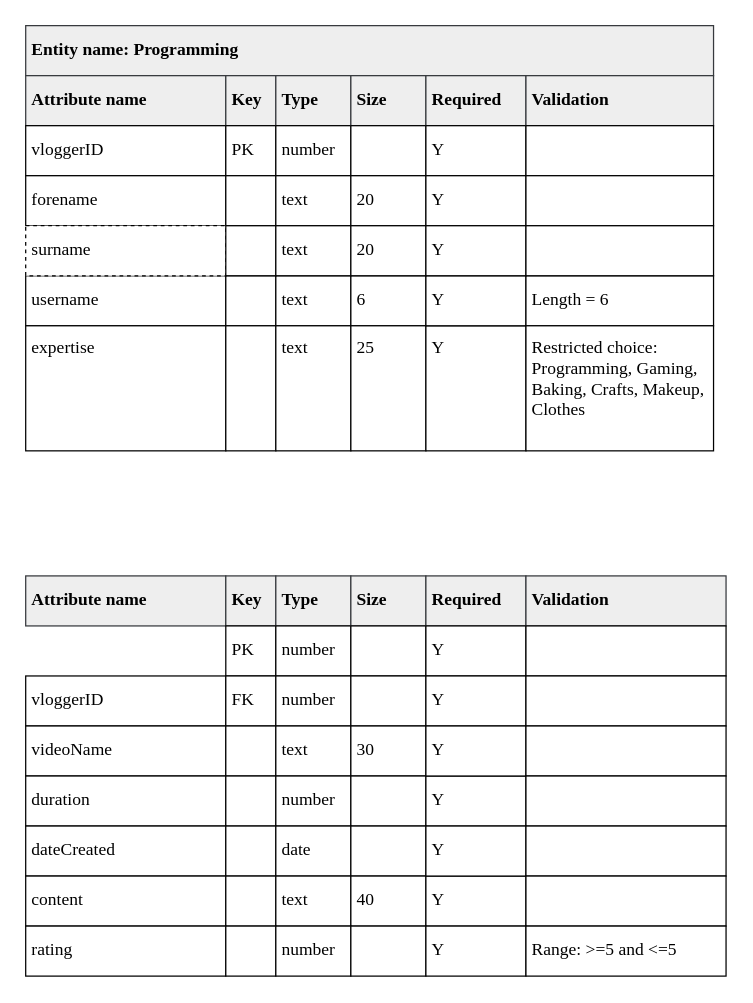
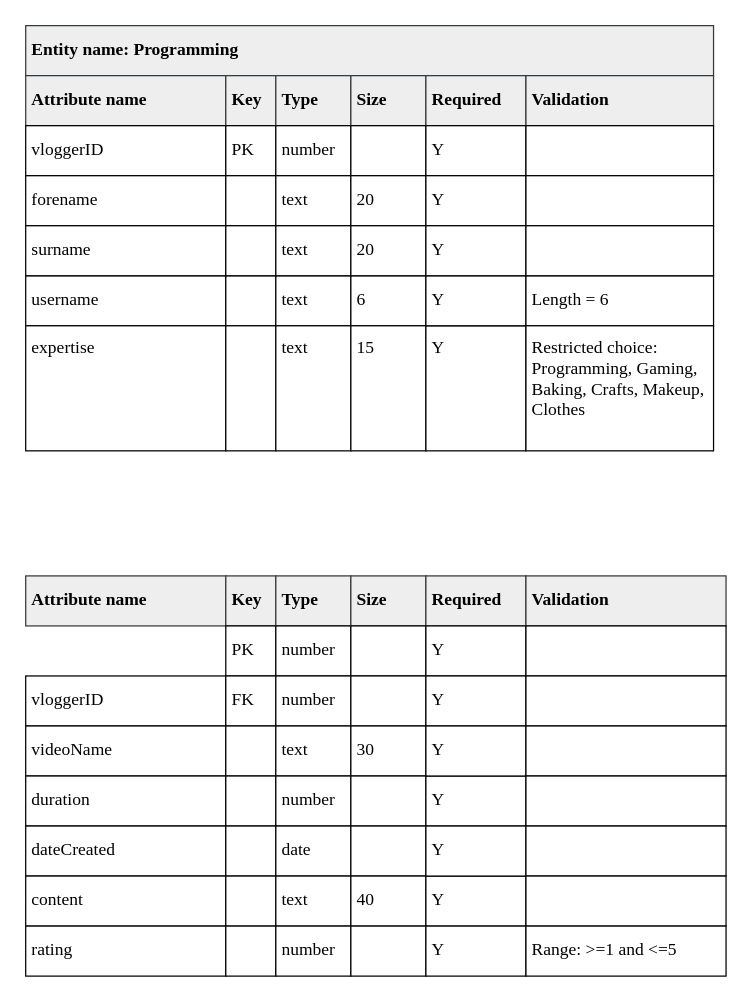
- <mxCell id="62" value="surname" style="rounded=0;whiteSpace=wrap;html=1;align=left;fontFamily=Trebuchet MS;fontSize=14;spacing=5;dashed=1;" parent="1" vertex="1"><mxGeometry x="20" y="180" width="160" height="40" as="geometry" /></mxCell>
+ <mxCell id="62" value="surname" style="rounded=0;whiteSpace=wrap;html=1;align=left;fontFamily=Trebuchet MS;fontSize=14;spacing=5;" parent="1" vertex="1"><mxGeometry x="20" y="180" width="160" height="40" as="geometry" /></mxCell>
- <mxCell id="22" value="25" style="rounded=0;whiteSpace=wrap;html=1;align=left;fontStyle=0;fontFamily=Trebuchet MS;fontSize=14;spacing=5;verticalAlign=top;" parent="1" vertex="1"><mxGeometry x="280" y="260" width="60" height="100" as="geometry" /></mxCell>
+ <mxCell id="22" value="15" style="rounded=0;whiteSpace=wrap;html=1;align=left;fontStyle=0;fontFamily=Trebuchet MS;fontSize=14;spacing=5;verticalAlign=top;" parent="1" vertex="1"><mxGeometry x="280" y="260" width="60" height="100" as="geometry" /></mxCell>
- <mxCell id="85" value="Range: &amp;gt;=5 and &amp;lt;=5" style="rounded=0;whiteSpace=wrap;html=1;align=left;fontStyle=0;fontFamily=Trebuchet MS;fontSize=14;spacing=5;" parent="1" vertex="1"><mxGeometry x="420" y="740" width="160" height="40" as="geometry" /></mxCell>
+ <mxCell id="85" value="Range: &amp;gt;=1 and &amp;lt;=5" style="rounded=0;whiteSpace=wrap;html=1;align=left;fontStyle=0;fontFamily=Trebuchet MS;fontSize=14;spacing=5;" parent="1" vertex="1"><mxGeometry x="420" y="740" width="160" height="40" as="geometry" /></mxCell>
